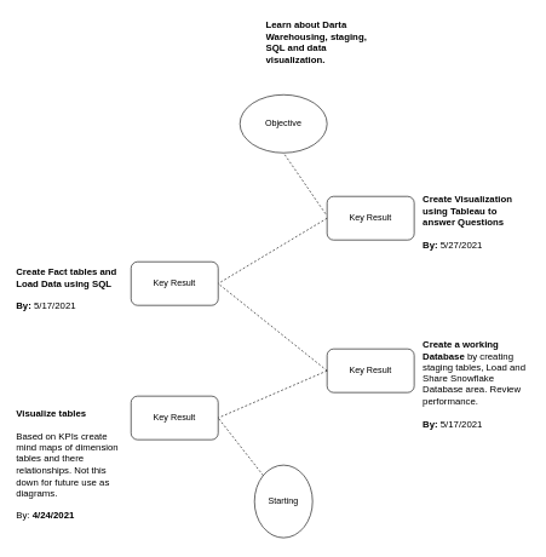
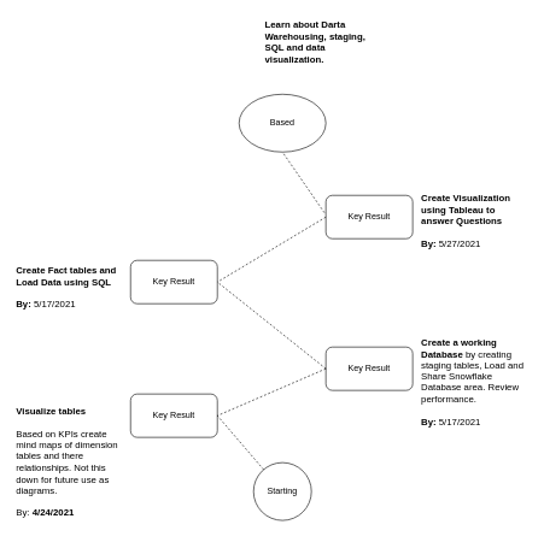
- <mxCell id="2" value="Objective" style="ellipse;whiteSpace=wrap;html=1;" vertex="1" parent="1"><mxGeometry x="330" y="130" width="120" height="80" as="geometry" /></mxCell>
+ <mxCell id="2" value="Based" style="ellipse;whiteSpace=wrap;html=1;" vertex="1" parent="1"><mxGeometry x="330" y="130" width="120" height="80" as="geometry" /></mxCell>
- <mxCell id="3" value="Starting" style="ellipse;whiteSpace=wrap;html=1;aspect=fixed;" vertex="1" parent="1"><mxGeometry x="350" y="640" width="80" height="100" as="geometry" /></mxCell>
+ <mxCell id="3" value="Starting" style="ellipse;whiteSpace=wrap;html=1;aspect=fixed;" vertex="1" parent="1"><mxGeometry x="350" y="640" width="80" height="80" as="geometry" /></mxCell>
